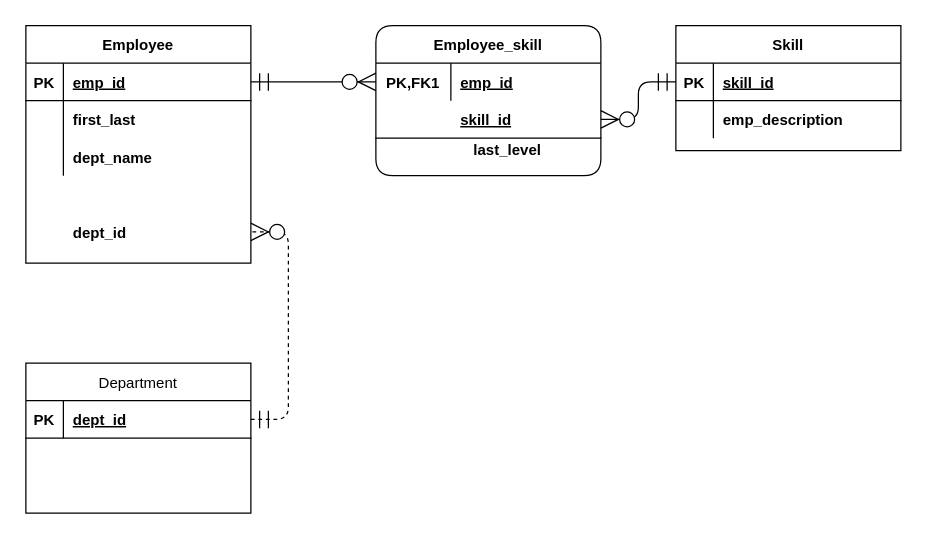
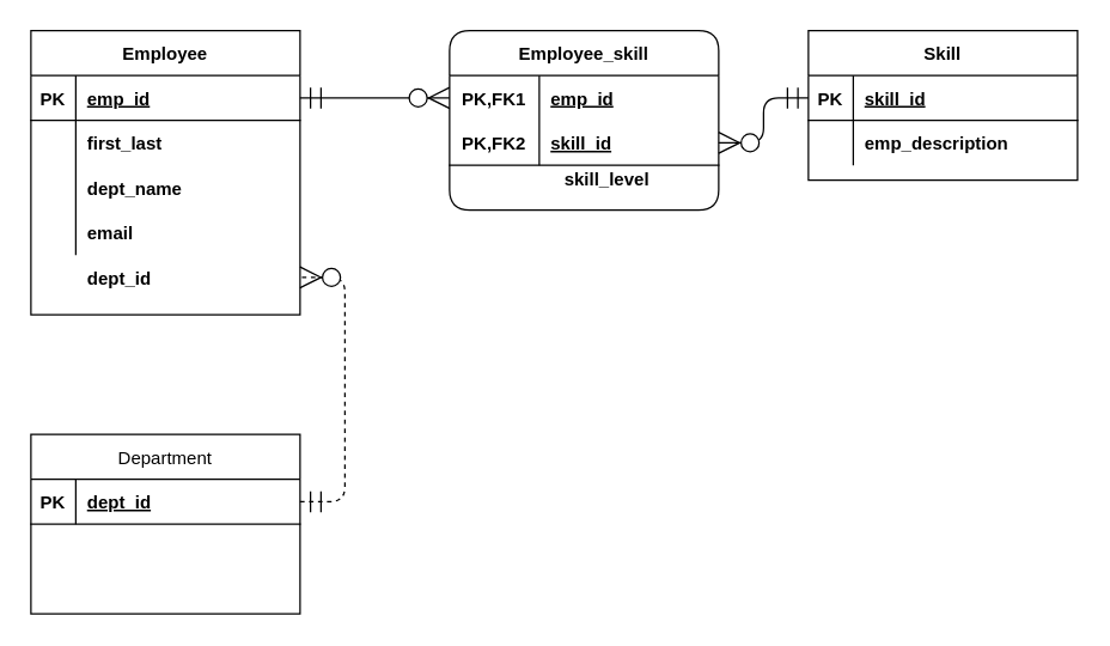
+ <mxCell id="22" value="PK,FK2" style="shape=partialRectangle;connectable=0;fillColor=none;top=0;left=0;bottom=0;right=0;fontStyle=1;overflow=hidden;" vertex="1" parent="21"><mxGeometry width="60" height="30" as="geometry" /></mxCell>
- <mxCell id="39" value="&lt;b&gt;last_level&lt;/b&gt;" style="text;html=1;align=center;verticalAlign=middle;resizable=0;points=[];autosize=1;strokeColor=none;" vertex="1" parent="1"><mxGeometry x="370" y="110" width="70" height="20" as="geometry" /></mxCell>
+ <mxCell id="39" value="&lt;b&gt;skill_level&lt;/b&gt;" style="text;html=1;align=center;verticalAlign=middle;resizable=0;points=[];autosize=1;strokeColor=none;" vertex="1" parent="1"><mxGeometry x="370" y="110" width="70" height="20" as="geometry" /></mxCell>
+ <mxCell id="14" value="email" style="shape=partialRectangle;connectable=0;fillColor=none;top=0;left=0;bottom=0;right=0;align=left;spacingLeft=6;overflow=hidden;fontStyle=1" vertex="1" parent="12"><mxGeometry x="30" width="150" height="30" as="geometry" /></mxCell>
